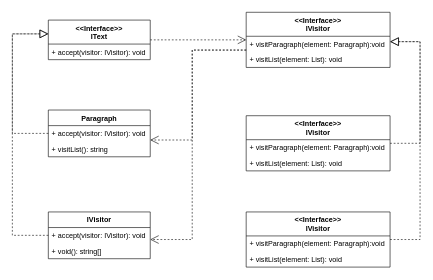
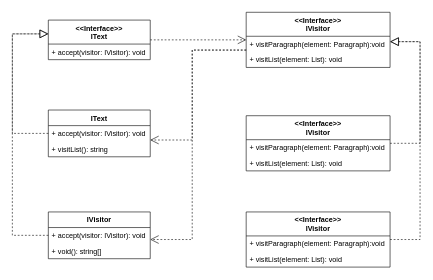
- <mxCell id="4" value="Paragraph" style="swimlane;fontStyle=1;align=center;verticalAlign=top;childLayout=stackLayout;horizontal=1;startSize=26;horizontalStack=0;resizeParent=1;resizeParentMax=0;resizeLast=0;collapsible=1;marginBottom=0;" vertex="1" parent="1"><mxGeometry x="80" y="183" width="170" height="78" as="geometry" /></mxCell>
+ <mxCell id="4" value="IText" style="swimlane;fontStyle=1;align=center;verticalAlign=top;childLayout=stackLayout;horizontal=1;startSize=26;horizontalStack=0;resizeParent=1;resizeParentMax=0;resizeLast=0;collapsible=1;marginBottom=0;" vertex="1" parent="1"><mxGeometry x="80" y="183" width="170" height="78" as="geometry" /></mxCell>
